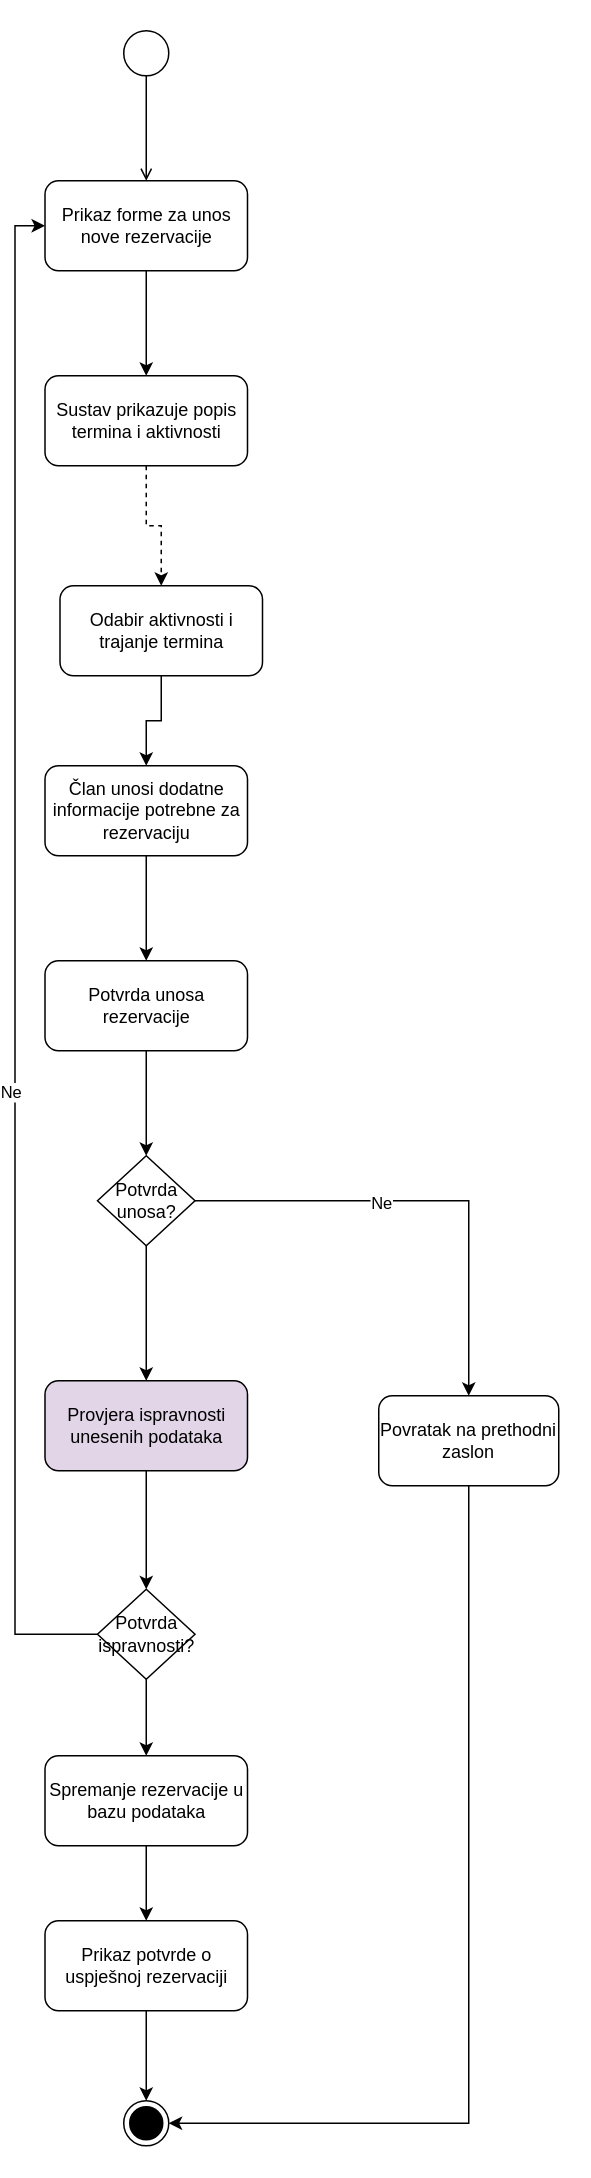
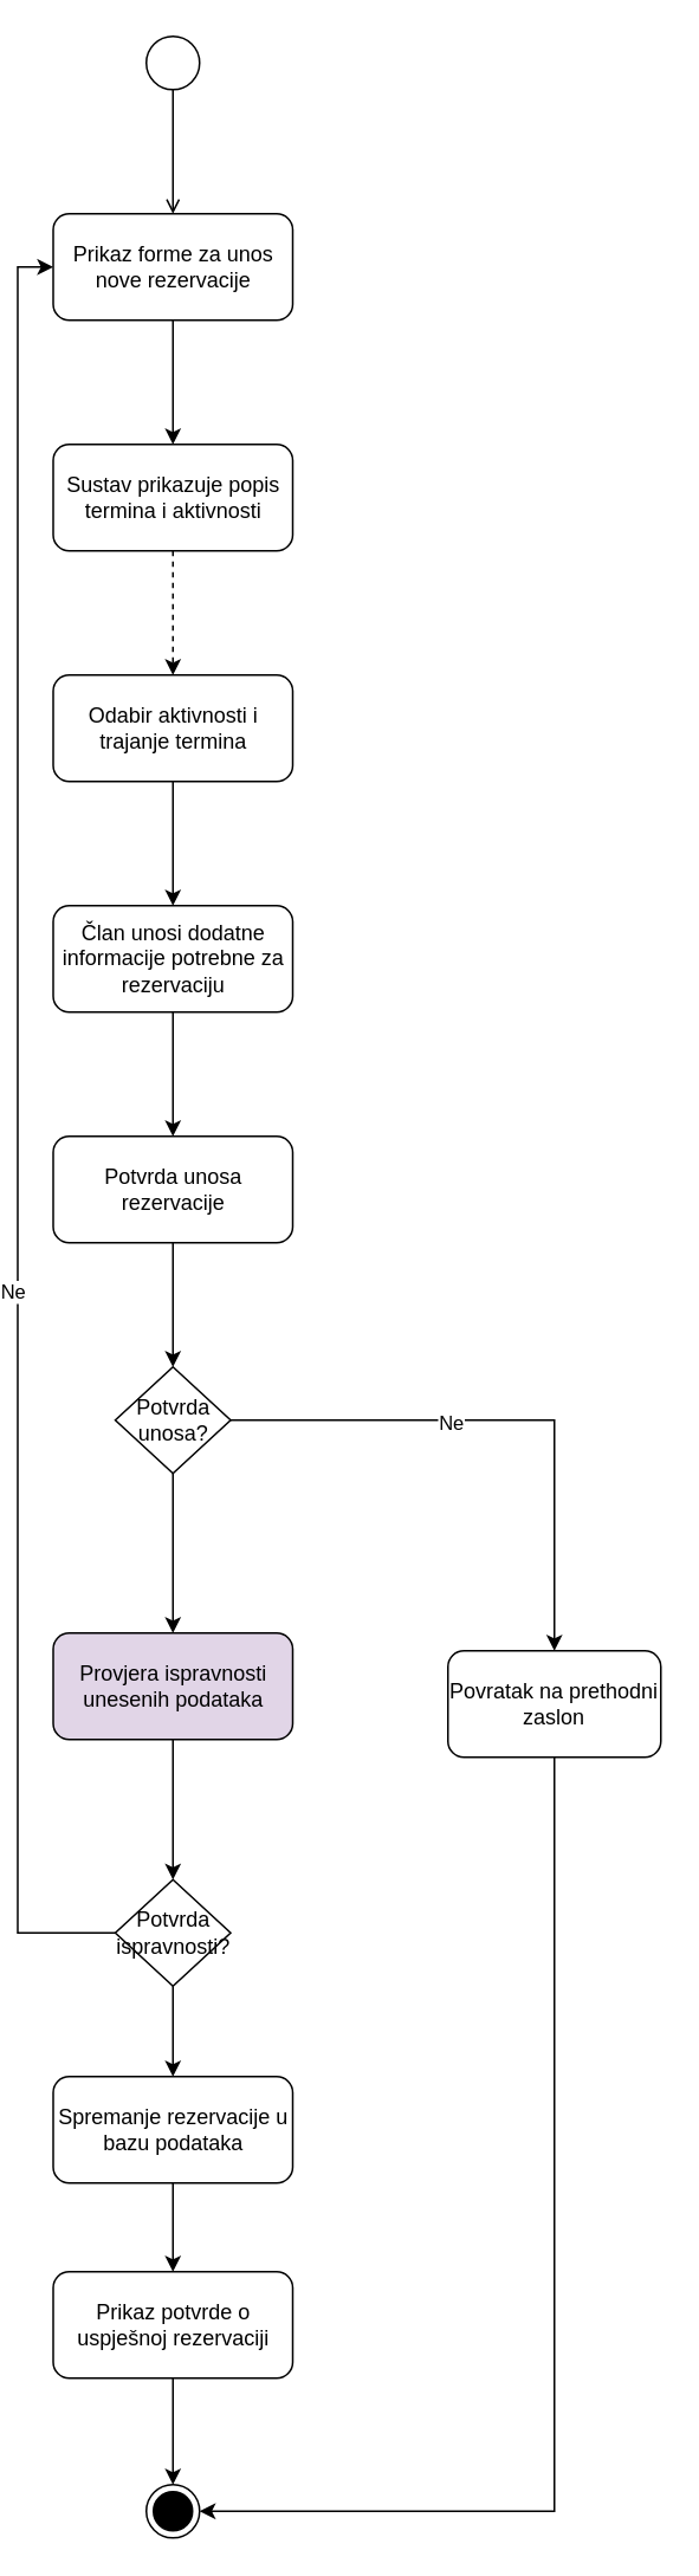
- <mxCell id="9" value="Odabir aktivnosti i trajanje termina" style="rounded=1;whiteSpace=wrap;html=1;" vertex="1" parent="1"><mxGeometry x="30.5" y="390" width="135" height="60" as="geometry" /></mxCell>
+ <mxCell id="9" value="Odabir aktivnosti i trajanje termina" style="rounded=1;whiteSpace=wrap;html=1;" vertex="1" parent="1"><mxGeometry x="20.5" y="380" width="135" height="60" as="geometry" /></mxCell>
